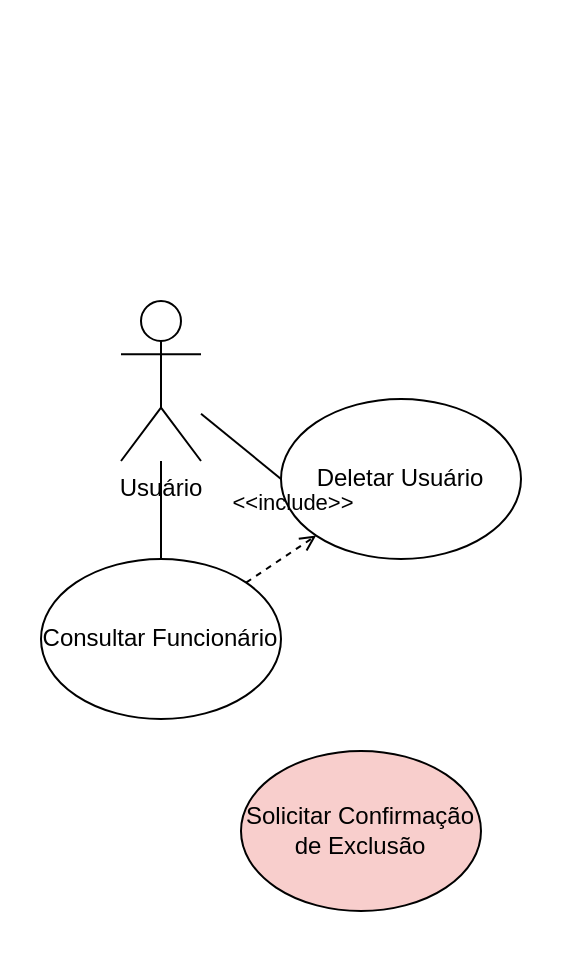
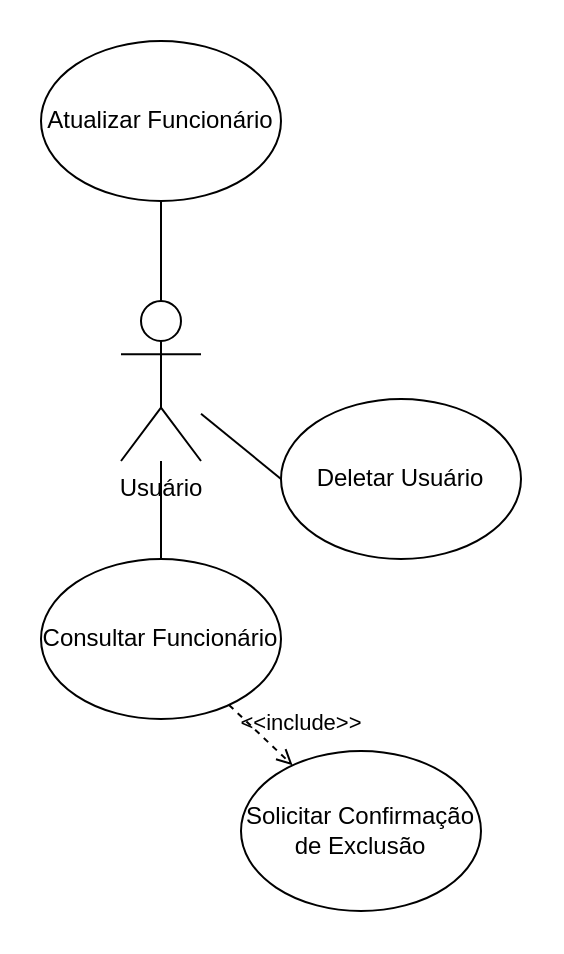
+ <mxCell id="7" value="Atualizar Funcionário" style="ellipse;whiteSpace=wrap;html=1;" vertex="1" parent="1"><mxGeometry x="20" y="20" width="120" height="80" as="geometry" /></mxCell>
+ <mxCell id="3" style="rounded=0;orthogonalLoop=1;jettySize=auto;html=1;endArrow=none;endFill=0;" edge="1" parent="1" source="5" target="7"><mxGeometry relative="1" as="geometry" /></mxCell>
- <mxCell id="10" value="&amp;lt;&amp;lt;include&amp;gt;&amp;gt;" style="edgeStyle=none;html=1;endArrow=open;verticalAlign=bottom;dashed=1;labelBackgroundColor=none;rounded=0;" edge="1" parent="1" source="8" target="6"><mxGeometry x="0.758" y="12" width="160" relative="1" as="geometry"><mxPoint x="70" y="360" as="sourcePoint" /><mxPoint x="270" y="390" as="targetPoint" /><mxPoint x="-1" as="offset" /></mxGeometry></mxCell>
+ <mxCell id="10" value="&amp;lt;&amp;lt;include&amp;gt;&amp;gt;" style="edgeStyle=none;html=1;endArrow=open;verticalAlign=bottom;dashed=1;labelBackgroundColor=none;rounded=0;" edge="1" parent="1" source="8" target="9"><mxGeometry x="0.758" y="12" width="160" relative="1" as="geometry"><mxPoint x="70" y="360" as="sourcePoint" /><mxPoint x="270" y="390" as="targetPoint" /><mxPoint x="-1" as="offset" /></mxGeometry></mxCell>
- <mxCell id="9" value="Solicitar Confirmação de Exclusão" style="ellipse;whiteSpace=wrap;html=1;fillColor=#f8cecc;" vertex="1" parent="1"><mxGeometry x="120" y="375" width="120" height="80" as="geometry" /></mxCell>
+ <mxCell id="9" value="Solicitar Confirmação de Exclusão" style="ellipse;whiteSpace=wrap;html=1;" vertex="1" parent="1"><mxGeometry x="120" y="375" width="120" height="80" as="geometry" /></mxCell>
